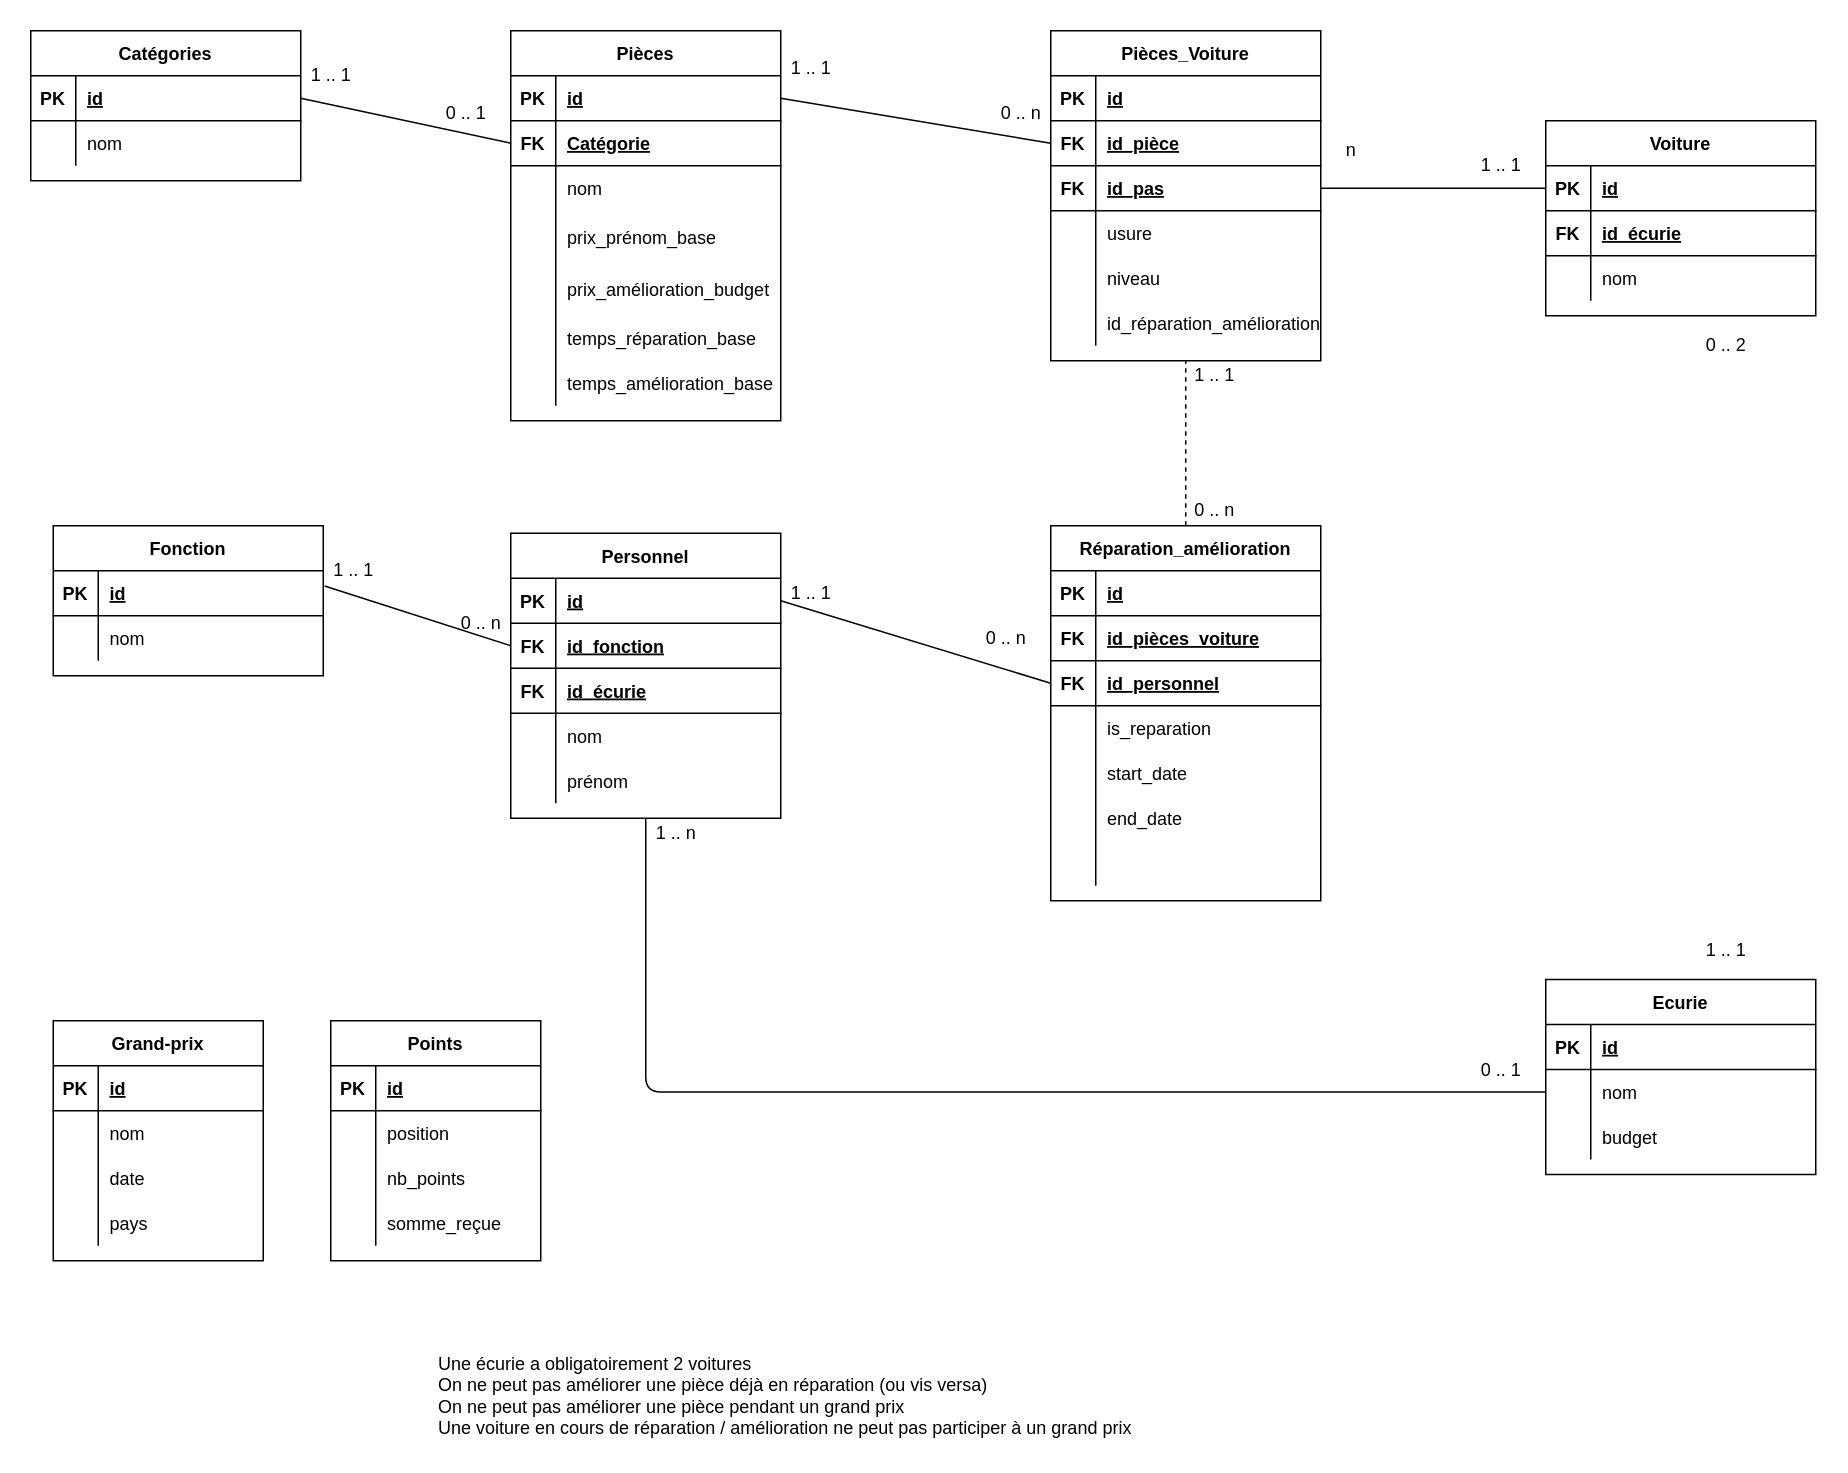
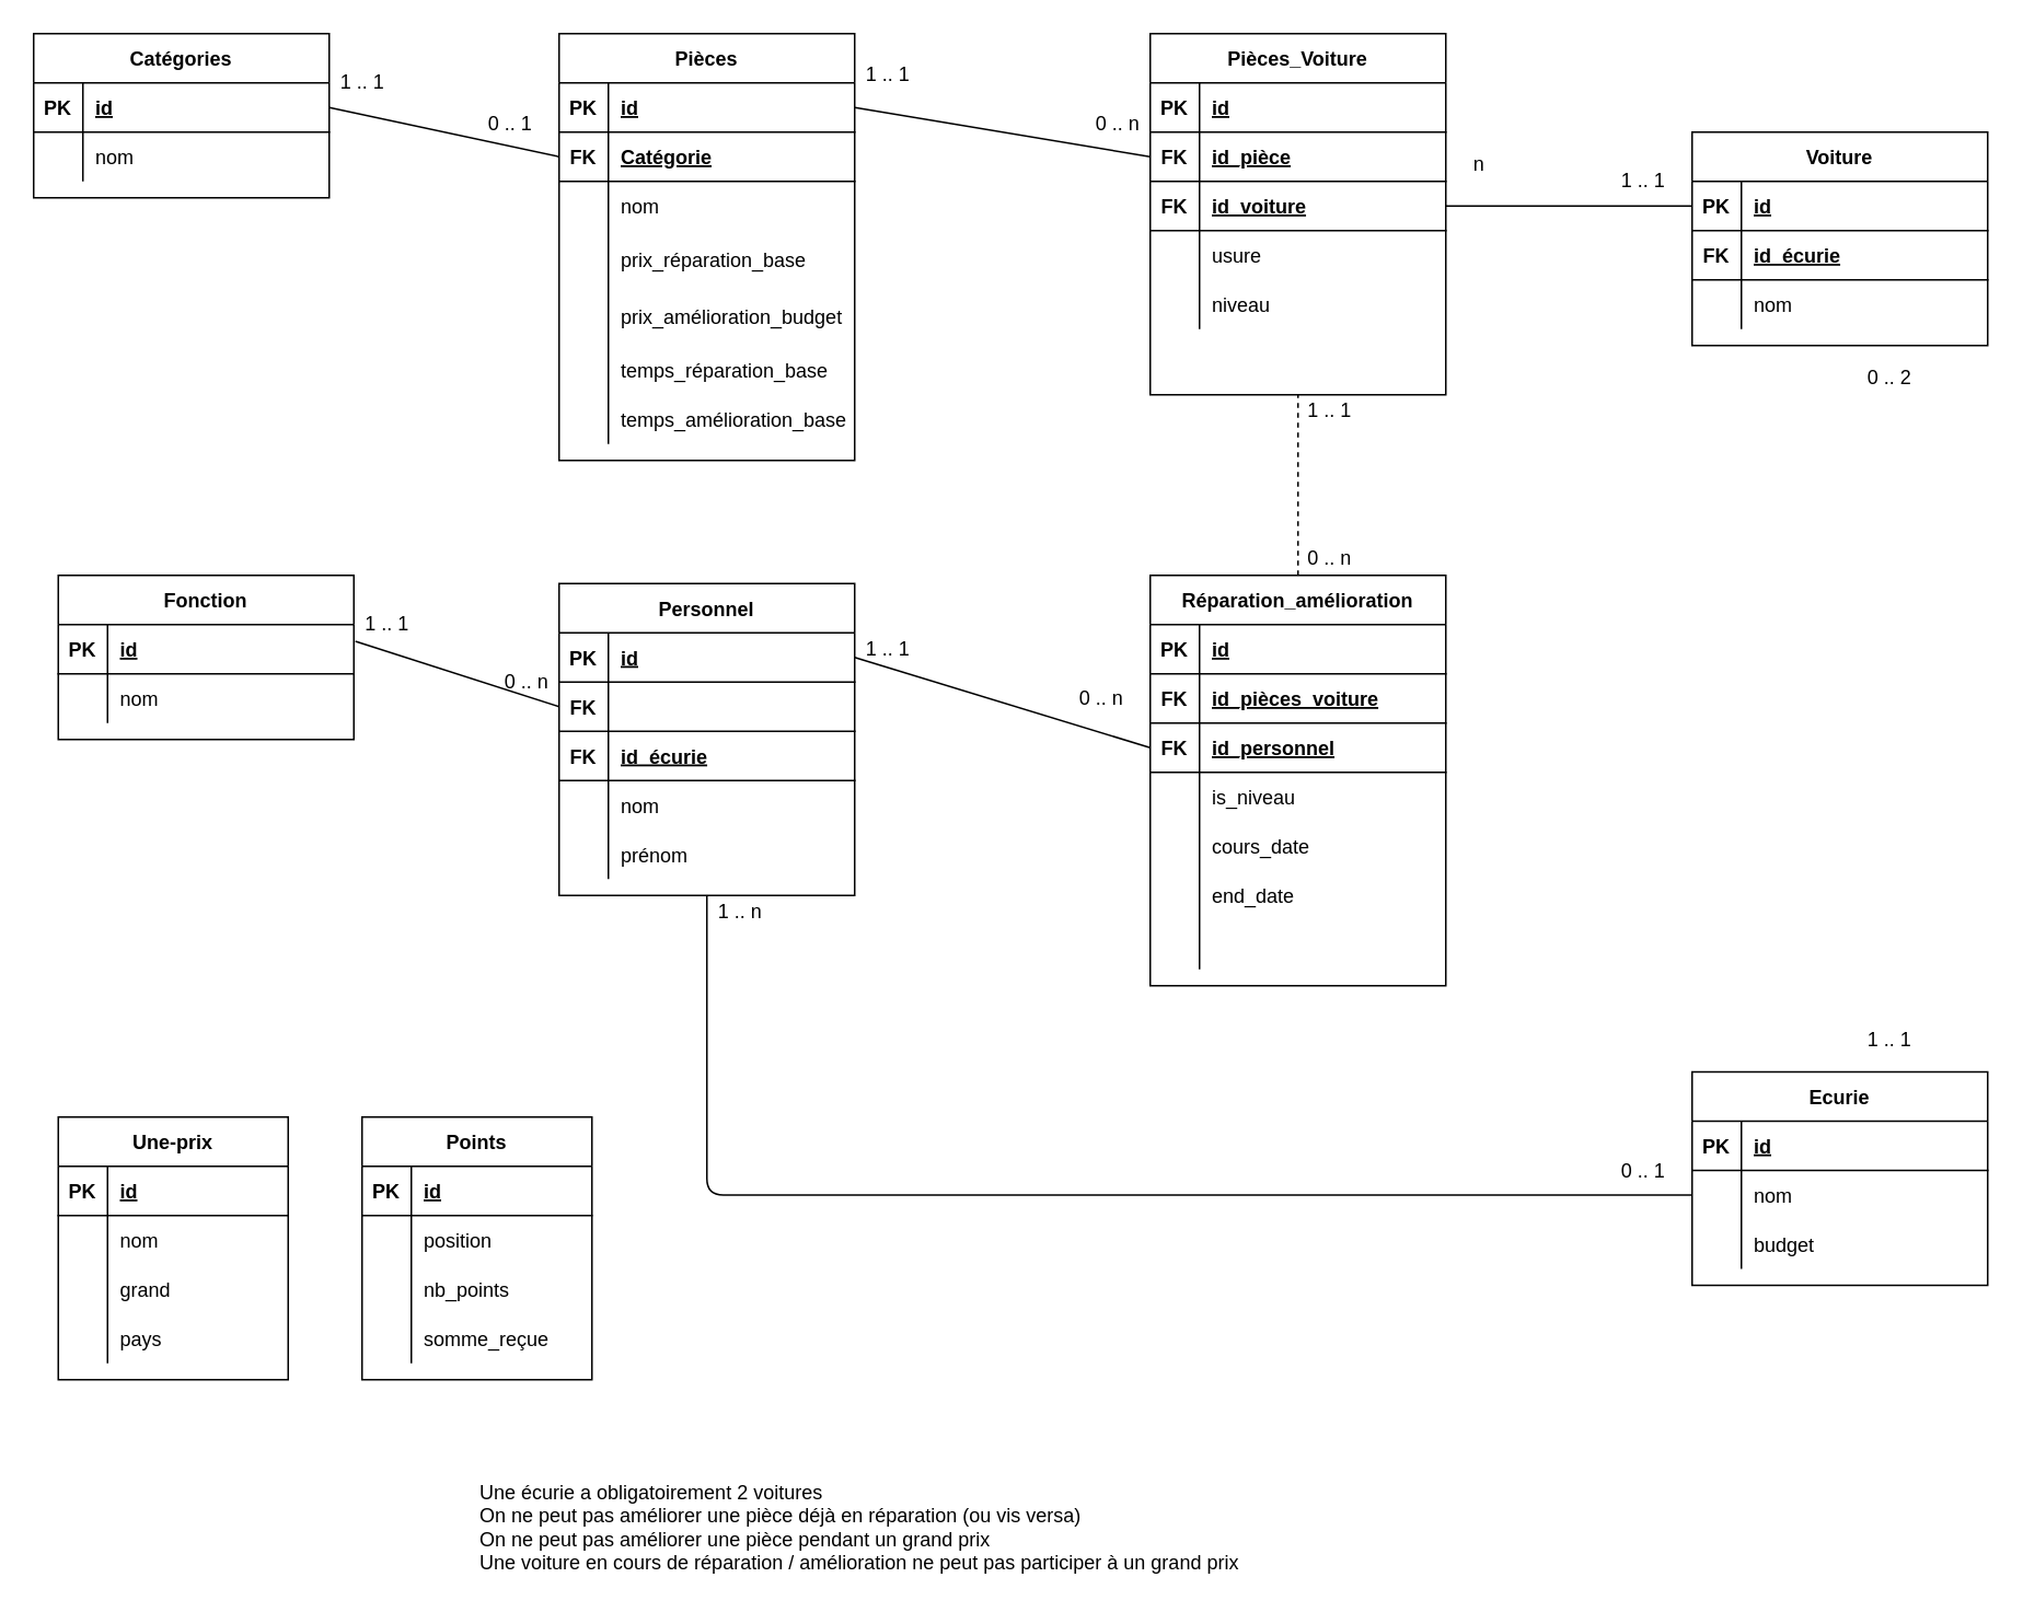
- <mxCell id="82" value="id_pas" style="shape=partialRectangle;connectable=0;fillColor=none;top=0;left=0;bottom=0;right=0;align=left;spacingLeft=6;fontStyle=5;overflow=hidden;" vertex="1" parent="80"><mxGeometry x="30" width="150" height="30" as="geometry" /></mxCell>
+ <mxCell id="82" value="id_voiture" style="shape=partialRectangle;connectable=0;fillColor=none;top=0;left=0;bottom=0;right=0;align=left;spacingLeft=6;fontStyle=5;overflow=hidden;" vertex="1" parent="80"><mxGeometry x="30" width="150" height="30" as="geometry" /></mxCell>
- <mxCell id="14" value="prix_prénom_base" style="shape=partialRectangle;connectable=0;fillColor=none;top=0;left=0;bottom=0;right=0;align=left;spacingLeft=6;overflow=hidden;" vertex="1" parent="12"><mxGeometry x="30" width="150" height="35" as="geometry" /></mxCell>
+ <mxCell id="14" value="prix_réparation_base" style="shape=partialRectangle;connectable=0;fillColor=none;top=0;left=0;bottom=0;right=0;align=left;spacingLeft=6;overflow=hidden;" vertex="1" parent="12"><mxGeometry x="30" width="150" height="35" as="geometry" /></mxCell>
- <mxCell id="91" value="id_réparation_amélioration" style="shape=partialRectangle;connectable=0;fillColor=none;top=0;left=0;bottom=0;right=0;align=left;spacingLeft=6;overflow=hidden;" vertex="1" parent="89"><mxGeometry x="30" width="150" height="30" as="geometry" /></mxCell>
- <mxCell id="100" value="id_fonction" style="shape=partialRectangle;connectable=0;fillColor=none;top=0;left=0;bottom=0;right=0;align=left;spacingLeft=6;fontStyle=5;overflow=hidden;" vertex="1" parent="98"><mxGeometry x="30" width="150" height="30" as="geometry" /></mxCell>
- <mxCell id="62" value="is_reparation" style="shape=partialRectangle;connectable=0;fillColor=none;top=0;left=0;bottom=0;right=0;align=left;spacingLeft=6;overflow=hidden;" vertex="1" parent="60"><mxGeometry x="30" width="150" height="30" as="geometry" /></mxCell>
+ <mxCell id="62" value="is_niveau" style="shape=partialRectangle;connectable=0;fillColor=none;top=0;left=0;bottom=0;right=0;align=left;spacingLeft=6;overflow=hidden;" vertex="1" parent="60"><mxGeometry x="30" width="150" height="30" as="geometry" /></mxCell>
- <mxCell id="65" value="start_date" style="shape=partialRectangle;connectable=0;fillColor=none;top=0;left=0;bottom=0;right=0;align=left;spacingLeft=6;overflow=hidden;" vertex="1" parent="63"><mxGeometry x="30" width="150" height="30" as="geometry" /></mxCell>
+ <mxCell id="65" value="cours_date" style="shape=partialRectangle;connectable=0;fillColor=none;top=0;left=0;bottom=0;right=0;align=left;spacingLeft=6;overflow=hidden;" vertex="1" parent="63"><mxGeometry x="30" width="150" height="30" as="geometry" /></mxCell>
- <mxCell id="138" value="Grand-prix" style="shape=table;startSize=30;container=1;collapsible=1;childLayout=tableLayout;fixedRows=1;rowLines=0;fontStyle=1;align=center;resizeLast=1;" vertex="1" parent="1"><mxGeometry x="35" y="680" width="140" height="160" as="geometry" /></mxCell>
+ <mxCell id="138" value="Une-prix" style="shape=table;startSize=30;container=1;collapsible=1;childLayout=tableLayout;fixedRows=1;rowLines=0;fontStyle=1;align=center;resizeLast=1;" vertex="1" parent="1"><mxGeometry x="35" y="680" width="140" height="160" as="geometry" /></mxCell>
- <mxCell id="147" value="date" style="shape=partialRectangle;connectable=0;fillColor=none;top=0;left=0;bottom=0;right=0;align=left;spacingLeft=6;overflow=hidden;" vertex="1" parent="145"><mxGeometry x="30" width="110" height="30" as="geometry" /></mxCell>
+ <mxCell id="147" value="grand" style="shape=partialRectangle;connectable=0;fillColor=none;top=0;left=0;bottom=0;right=0;align=left;spacingLeft=6;overflow=hidden;" vertex="1" parent="145"><mxGeometry x="30" width="110" height="30" as="geometry" /></mxCell>
